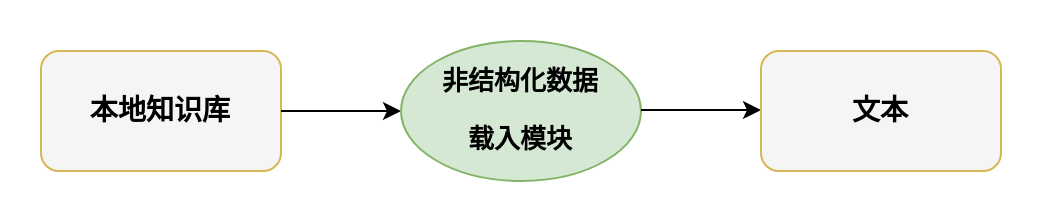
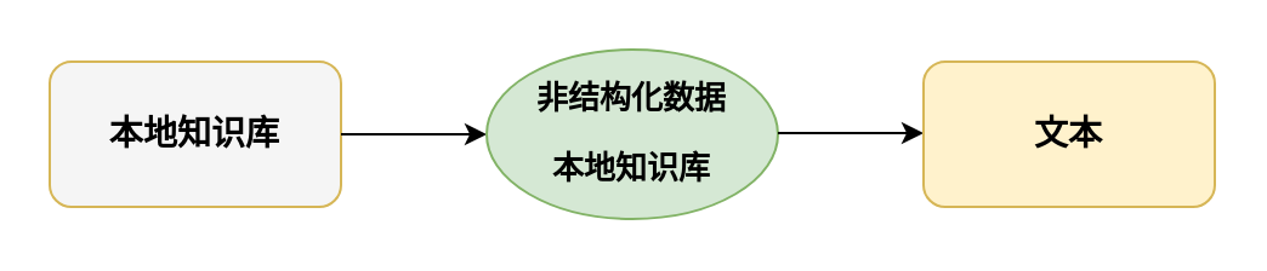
- <mxCell id="4" value="&lt;h3 style=&quot;font-size: 13px;&quot;&gt;&lt;font style=&quot;font-size: 13px;&quot;&gt;非结构化数据&lt;/font&gt;&lt;/h3&gt;&lt;h3 style=&quot;font-size: 13px;&quot;&gt;&lt;font style=&quot;font-size: 13px;&quot;&gt;载入模块&lt;/font&gt;&lt;/h3&gt;" style="ellipse;whiteSpace=wrap;html=1;fillColor=#d5e8d4;strokeColor=#82b366;" vertex="1" parent="1"><mxGeometry x="200" y="20" width="120" height="70" as="geometry" /></mxCell>
+ <mxCell id="4" value="&lt;h3 style=&quot;font-size: 13px;&quot;&gt;&lt;font style=&quot;font-size: 13px;&quot;&gt;非结构化数据&lt;/font&gt;&lt;/h3&gt;&lt;h3 style=&quot;font-size: 13px;&quot;&gt;&lt;font style=&quot;font-size: 13px;&quot;&gt;本地知识库&lt;/font&gt;&lt;/h3&gt;" style="ellipse;whiteSpace=wrap;html=1;fillColor=#d5e8d4;strokeColor=#82b366;" vertex="1" parent="1"><mxGeometry x="200" y="20" width="120" height="70" as="geometry" /></mxCell>
- <mxCell id="6" value="&lt;h3&gt;文本&lt;/h3&gt;" style="rounded=1;whiteSpace=wrap;html=1;fillColor=#f5f5f5;strokeColor=#d6b656;" vertex="1" parent="1"><mxGeometry x="380" y="25" width="120" height="60" as="geometry" /></mxCell>
+ <mxCell id="6" value="&lt;h3&gt;文本&lt;/h3&gt;" style="rounded=1;whiteSpace=wrap;html=1;fillColor=#fff2cc;strokeColor=#d6b656;" vertex="1" parent="1"><mxGeometry x="380" y="25" width="120" height="60" as="geometry" /></mxCell>
